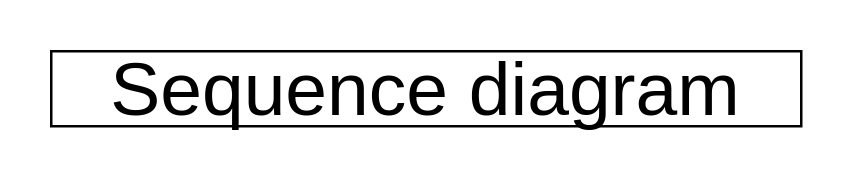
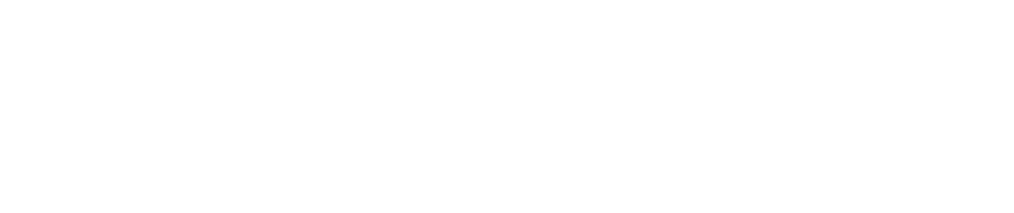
- <mxCell id="2" value="Sequence diagram" style="rounded=0;whiteSpace=wrap;html=1;fontSize=30;" vertex="1" parent="1"><mxGeometry x="20" y="20" width="300" height="30" as="geometry" /></mxCell>
